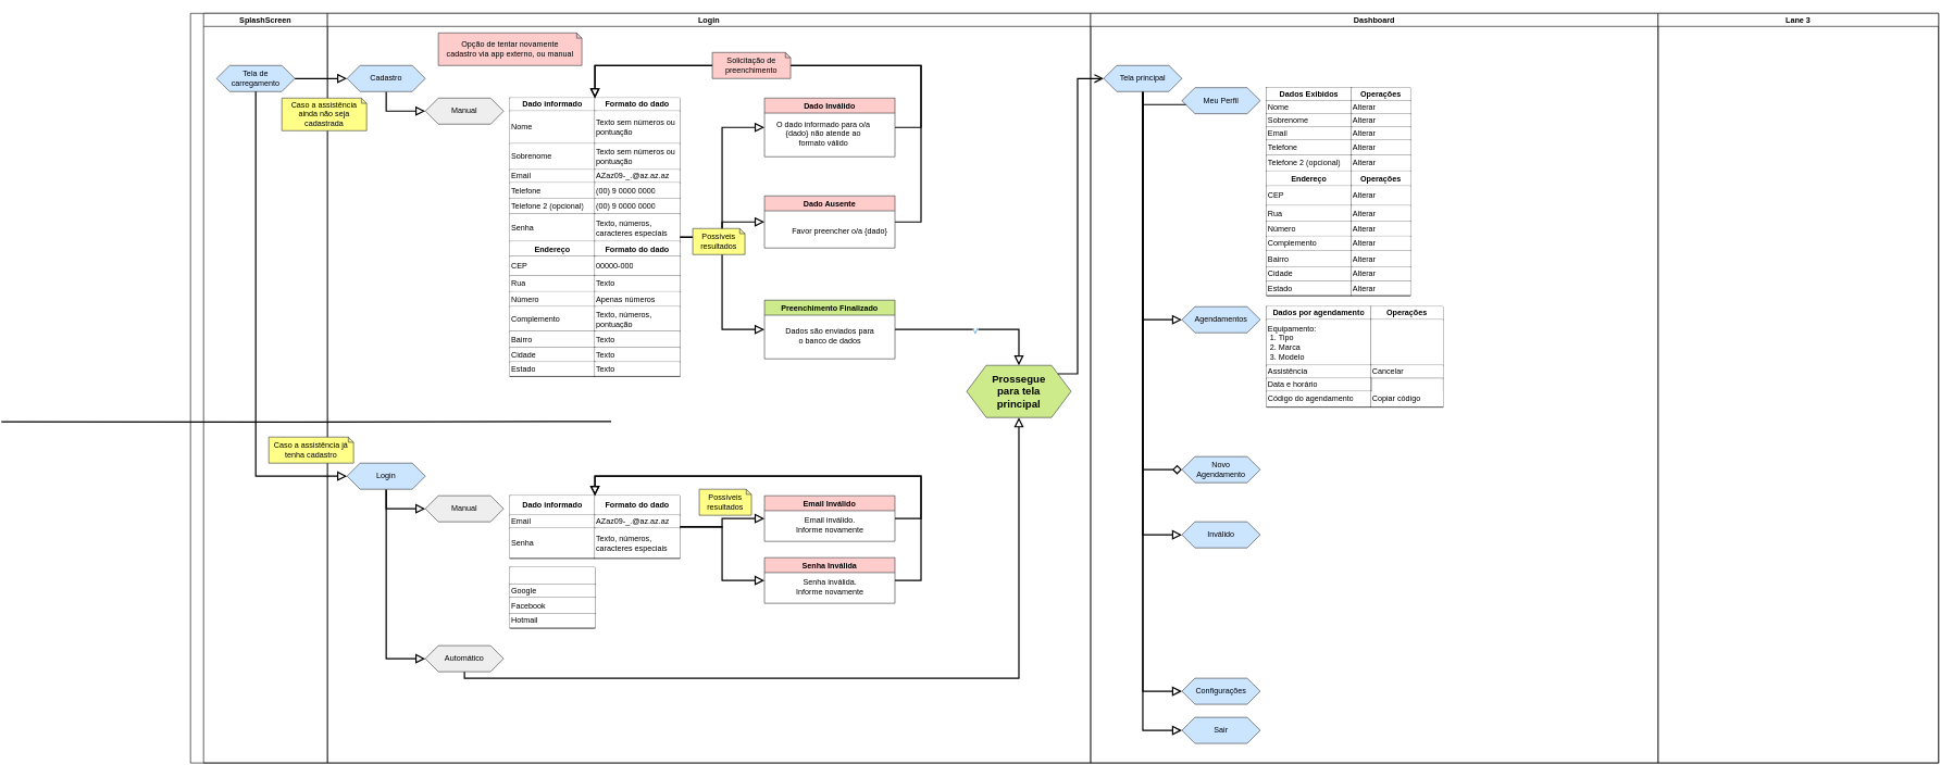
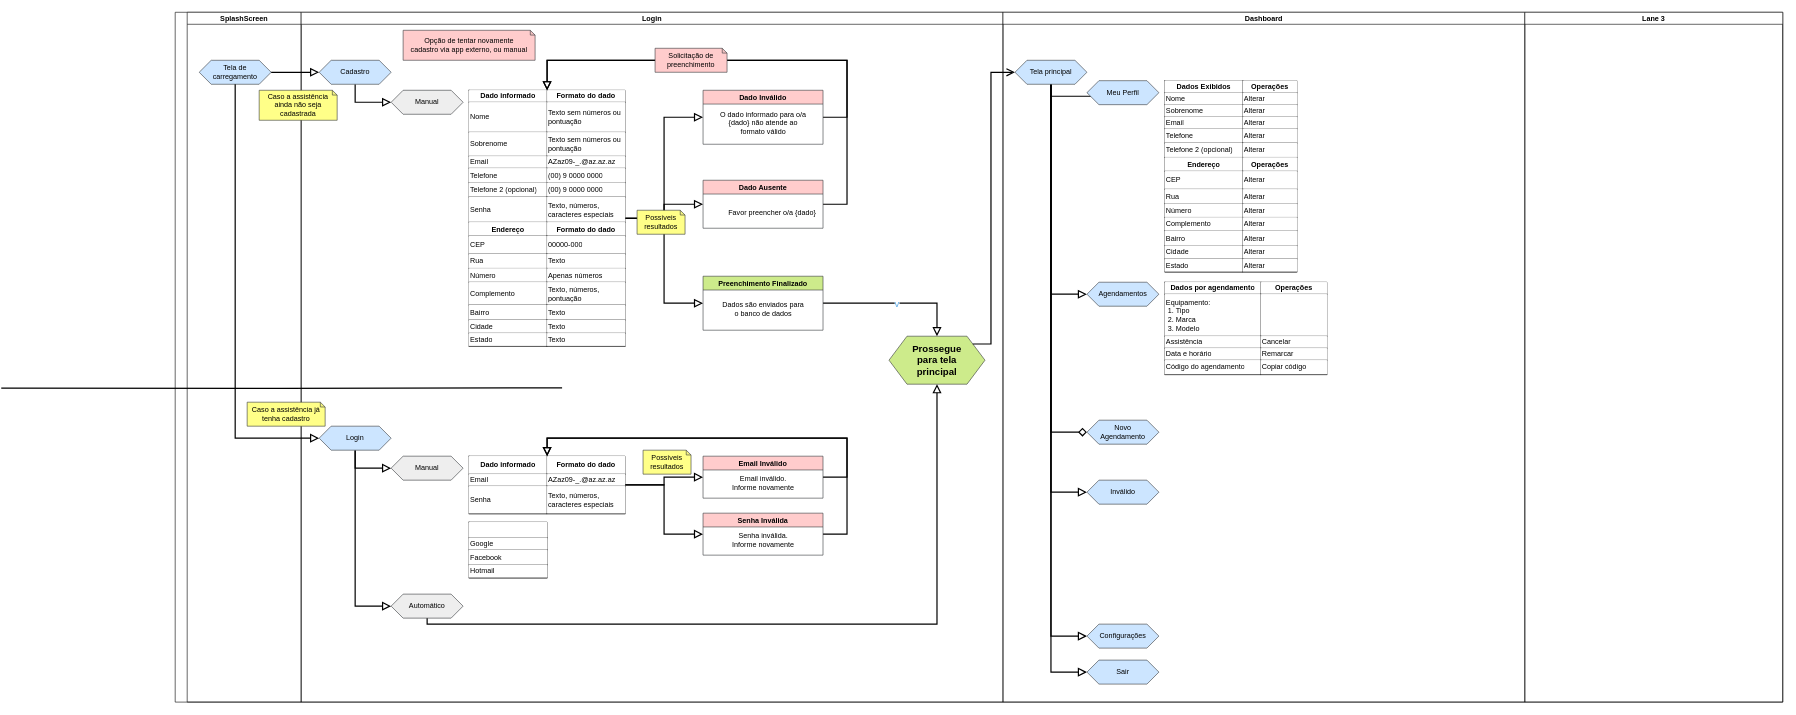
- <mxCell id="88" value="&lt;div&gt;O dado informado para o/a&lt;/div&gt;&lt;div&gt;{dado} não atende ao&lt;/div&gt;&lt;div&gt;formato válido&lt;/div&gt;" style="text;html=1;align=center;verticalAlign=middle;resizable=0;points=[];autosize=1;" parent="87" vertex="1"><mxGeometry x="10" y="30" width="160" height="50" as="geometry" /></mxCell>
+ <mxCell id="88" value="&lt;div&gt;O dado informado para o/a&lt;/div&gt;&lt;div&gt;{dado} não atende ao&lt;/div&gt;&lt;div&gt;formato válido&lt;/div&gt;" style="text;html=1;align=center;verticalAlign=middle;resizable=0;points=[];autosize=1;" parent="87" vertex="1"><mxGeometry x="20" y="30" width="160" height="50" as="geometry" /></mxCell>
+ <mxCell id="177" value="Remarcar" style="shape=partialRectangle;html=1;whiteSpace=wrap;connectable=0;top=0;left=0;bottom=1;right=0;overflow=hidden;pointerEvents=1;rounded=0;labelBackgroundColor=none;sketch=0;align=left;" parent="175" vertex="1"><mxGeometry x="160" width="110" height="20" as="geometry"><mxRectangle width="110" height="20" as="alternateBounds" /></mxGeometry></mxCell>
